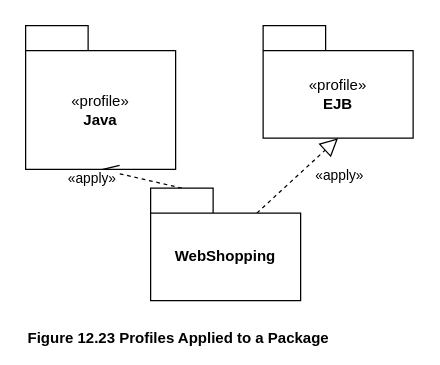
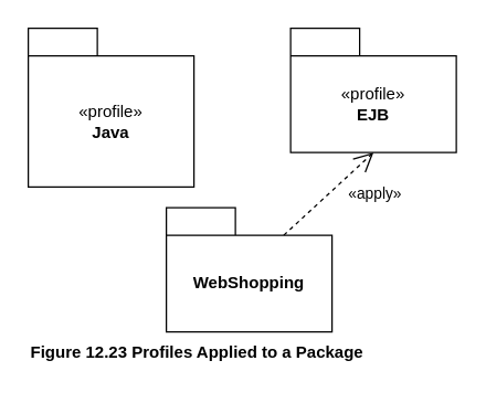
- <mxCell id="6" style="rounded=0;orthogonalLoop=1;jettySize=auto;html=1;exitX=0;exitY=0;exitDx=85;exitDy=20;exitPerimeter=0;entryX=0.5;entryY=1;entryDx=0;entryDy=0;entryPerimeter=0;endArrow=block;verticalAlign=bottom;dashed=1;endFill=0;labelBackgroundColor=none;endSize=12;" edge="1" parent="1" source="8" target="3"><mxGeometry relative="1" as="geometry" /></mxCell>
+ <mxCell id="6" style="rounded=0;orthogonalLoop=1;jettySize=auto;html=1;exitX=0;exitY=0;exitDx=85;exitDy=20;exitPerimeter=0;entryX=0.5;entryY=1;entryDx=0;entryDy=0;entryPerimeter=0;endArrow=open;verticalAlign=bottom;dashed=1;endFill=0;labelBackgroundColor=none;endSize=12;" edge="1" parent="1" source="8" target="3"><mxGeometry relative="1" as="geometry" /></mxCell>
- <mxCell id="4" style="rounded=0;orthogonalLoop=1;jettySize=auto;html=1;exitX=0;exitY=0;exitDx=25;exitDy=0;exitPerimeter=0;entryX=0.5;entryY=1;entryDx=0;entryDy=0;entryPerimeter=0;endArrow=open;verticalAlign=bottom;dashed=1;endFill=0;labelBackgroundColor=none;endSize=12;" edge="1" parent="1" source="8" target="2"><mxGeometry relative="1" as="geometry" /></mxCell>
- <mxCell id="5" value="«apply»" style="edgeLabel;html=1;align=center;verticalAlign=middle;resizable=0;points=[];" vertex="1" connectable="0" parent="4"><mxGeometry x="0.003" y="-1" relative="1" as="geometry"><mxPoint x="-41" as="offset" /></mxGeometry></mxCell>
- <mxCell id="9" value="&lt;b&gt;Figure 12.23 Profiles Applied to a Package&lt;/b&gt;" style="text;html=1;align=left;verticalAlign=middle;resizable=0;points=[];autosize=1;strokeColor=none;fillColor=none;" vertex="1" parent="1"><mxGeometry x="20" y="255" width="260" height="30" as="geometry" /></mxCell>
+ <mxCell id="9" value="&lt;b&gt;Figure 12.23 Profiles Applied to a Package&lt;/b&gt;" style="text;html=1;align=left;verticalAlign=middle;resizable=0;points=[];autosize=1;strokeColor=none;fillColor=none;" vertex="1" parent="1"><mxGeometry y="240" width="260" height="30" as="geometry" x="20" /></mxCell>
